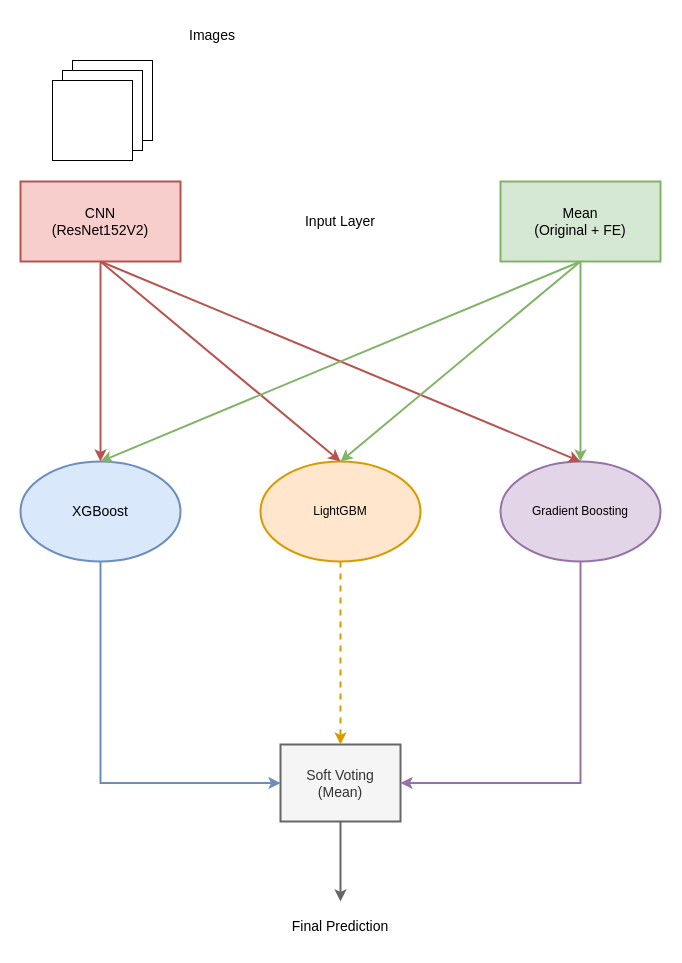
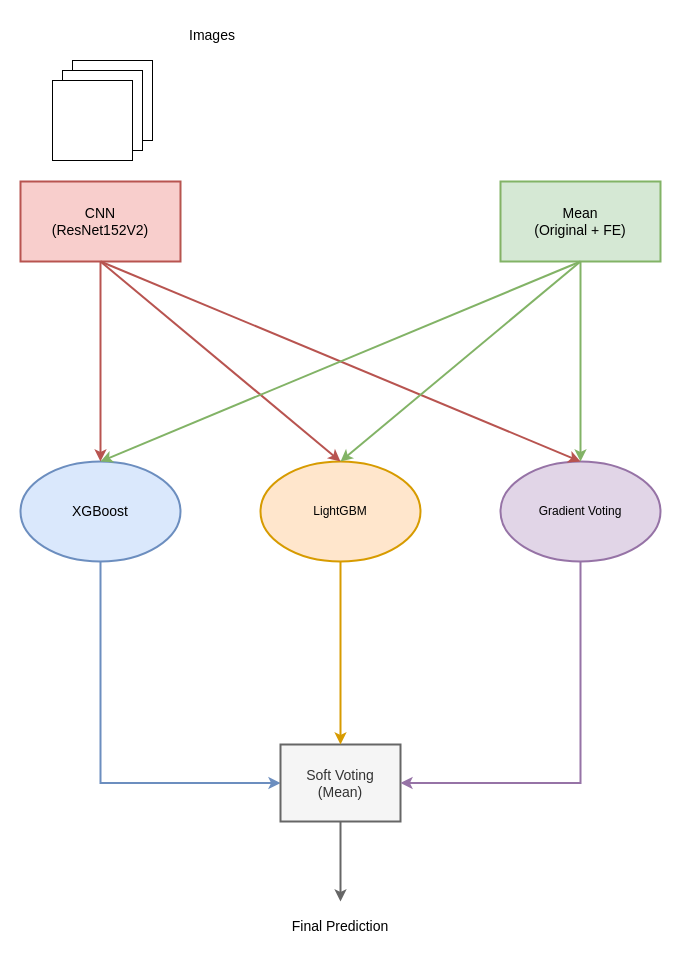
- <mxCell id="19" value="&lt;font style=&quot;font-size: 14px;&quot;&gt;Input Layer&lt;/font&gt;" style="text;html=1;align=center;verticalAlign=middle;whiteSpace=wrap;rounded=0;" vertex="1" parent="1"><mxGeometry x="290" y="206" width="100" height="30" as="geometry" /></mxCell>
- <mxCell id="6" value="Gradient Boosting" style="ellipse;whiteSpace=wrap;html=1;fillColor=#e1d5e7;strokeColor=#9673a6;strokeWidth=2;" vertex="1" parent="1"><mxGeometry x="500" y="461" width="160" height="100" as="geometry" /></mxCell>
+ <mxCell id="6" value="Gradient Voting" style="ellipse;whiteSpace=wrap;html=1;fillColor=#e1d5e7;strokeColor=#9673a6;strokeWidth=2;" vertex="1" parent="1"><mxGeometry x="500" y="461" width="160" height="100" as="geometry" /></mxCell>
- <mxCell id="16" value="" style="endArrow=classic;html=1;rounded=0;exitX=0.5;exitY=1;exitDx=0;exitDy=0;entryX=0.5;entryY=0;entryDx=0;entryDy=0;fillColor=#ffe6cc;strokeColor=#d79b00;strokeWidth=2;dashed=1;" edge="1" parent="1" source="5" target="15"><mxGeometry width="50" height="50" relative="1" as="geometry"><mxPoint x="110" y="571" as="sourcePoint" /><mxPoint x="310" y="691" as="targetPoint" /></mxGeometry></mxCell>
+ <mxCell id="16" value="" style="endArrow=classic;html=1;rounded=0;exitX=0.5;exitY=1;exitDx=0;exitDy=0;entryX=0.5;entryY=0;entryDx=0;entryDy=0;fillColor=#ffe6cc;strokeColor=#d79b00;strokeWidth=2;" edge="1" parent="1" source="5" target="15"><mxGeometry width="50" height="50" relative="1" as="geometry"><mxPoint x="110" y="571" as="sourcePoint" /><mxPoint x="310" y="691" as="targetPoint" /></mxGeometry></mxCell>
